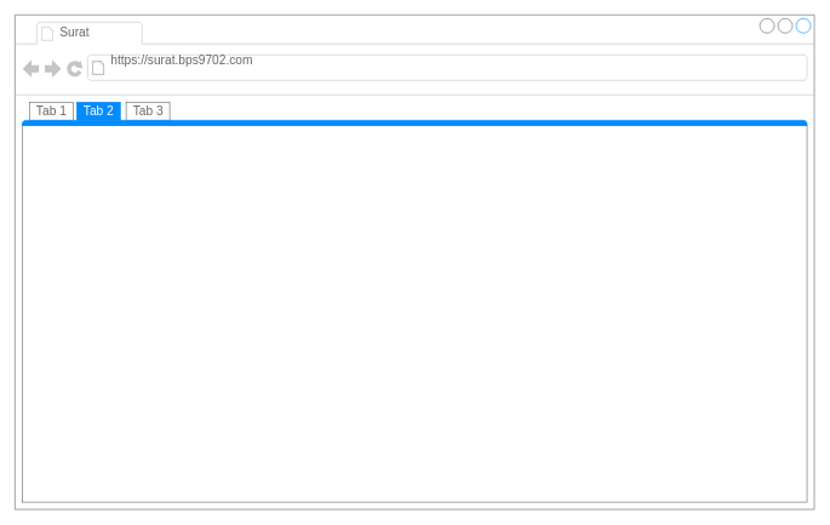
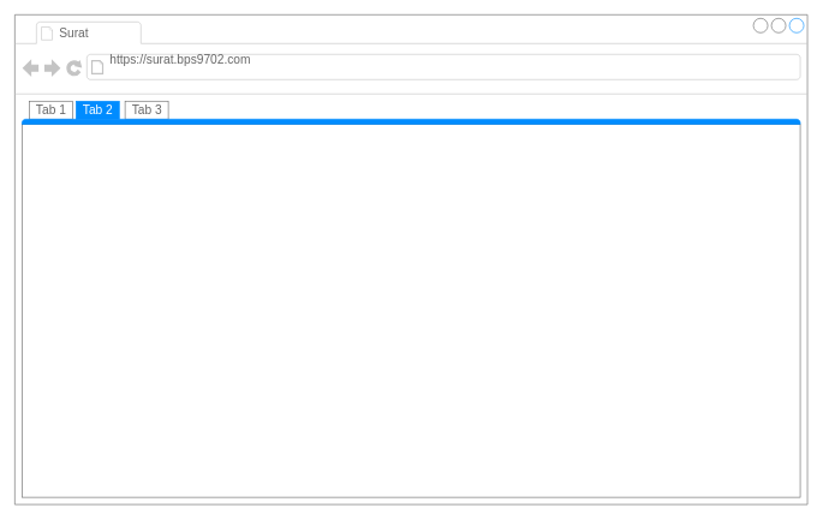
- <mxCell id="3" value="Surat" style="strokeWidth=1;shadow=0;dashed=0;align=center;html=1;shape=mxgraph.mockup.containers.anchor;fontSize=17;fontColor=#666666;align=left;whiteSpace=wrap;" vertex="1" parent="2"><mxGeometry x="60" y="12" width="110" height="26" as="geometry" /></mxCell>
+ <mxCell id="3" value="Surat" style="strokeWidth=1;shadow=0;dashed=0;align=center;html=1;shape=mxgraph.mockup.containers.anchor;fontSize=17;fontColor=#666666;align=left;whiteSpace=wrap;" vertex="1" parent="2"><mxGeometry x="60" y="12" width="185" height="30" as="geometry" /></mxCell>
